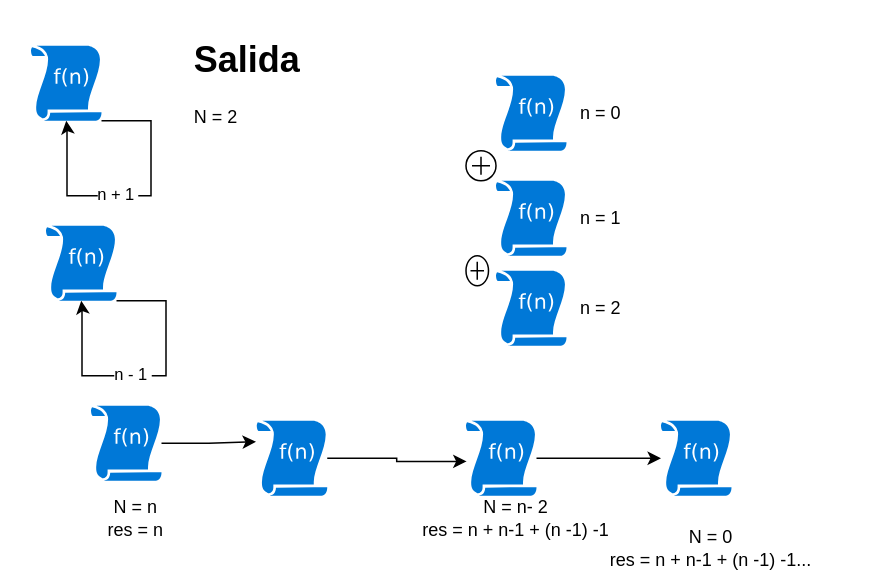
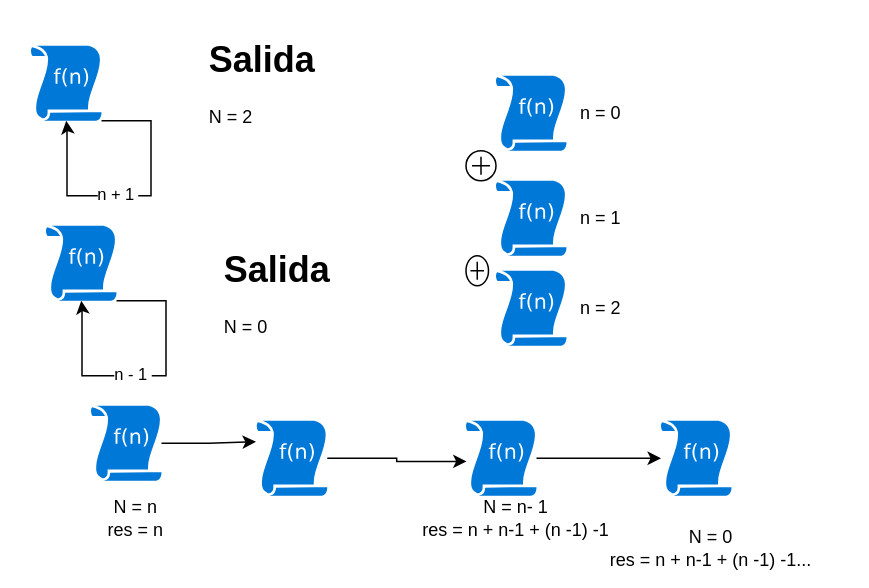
- <mxCell id="5" value="&lt;h1&gt;&lt;span style=&quot;background-color: initial;&quot;&gt;Salida&lt;/span&gt;&lt;br&gt;&lt;/h1&gt;&lt;div&gt;N = 2&lt;/div&gt;" style="text;html=1;strokeColor=none;fillColor=none;spacing=5;spacingTop=-20;whiteSpace=wrap;overflow=hidden;rounded=0;" vertex="1" parent="1"><mxGeometry x="124" y="20" width="100" height="70" as="geometry" /></mxCell>
+ <mxCell id="5" value="&lt;h1&gt;&lt;span style=&quot;background-color: initial;&quot;&gt;Salida&lt;/span&gt;&lt;br&gt;&lt;/h1&gt;&lt;div&gt;N = 2&lt;/div&gt;" style="text;html=1;strokeColor=none;fillColor=none;spacing=5;spacingTop=-20;whiteSpace=wrap;overflow=hidden;rounded=0;" vertex="1" parent="1"><mxGeometry x="134" y="20" width="100" height="70" as="geometry" /></mxCell>
+ <mxCell id="17" value="&lt;h1&gt;&lt;span style=&quot;background-color: initial;&quot;&gt;Salida&lt;/span&gt;&lt;br&gt;&lt;/h1&gt;&lt;div&gt;N = 0&lt;/div&gt;" style="text;html=1;strokeColor=none;fillColor=none;spacing=5;spacingTop=-20;whiteSpace=wrap;overflow=hidden;rounded=0;" vertex="1" parent="1"><mxGeometry x="144" y="160" width="100" height="70" as="geometry" /></mxCell>
- <mxCell id="25" value="N = n- 2&lt;br&gt;res = n + n-1 + (n -1) -1" style="text;html=1;strokeColor=none;fillColor=none;align=center;verticalAlign=middle;whiteSpace=wrap;rounded=0;" vertex="1" parent="1"><mxGeometry x="260" y="340" width="166.5" height="10" as="geometry" /></mxCell>
+ <mxCell id="25" value="N = n- 1&lt;br&gt;res = n + n-1 + (n -1) -1" style="text;html=1;strokeColor=none;fillColor=none;align=center;verticalAlign=middle;whiteSpace=wrap;rounded=0;" vertex="1" parent="1"><mxGeometry x="260" y="340" width="166.5" height="10" as="geometry" /></mxCell>
